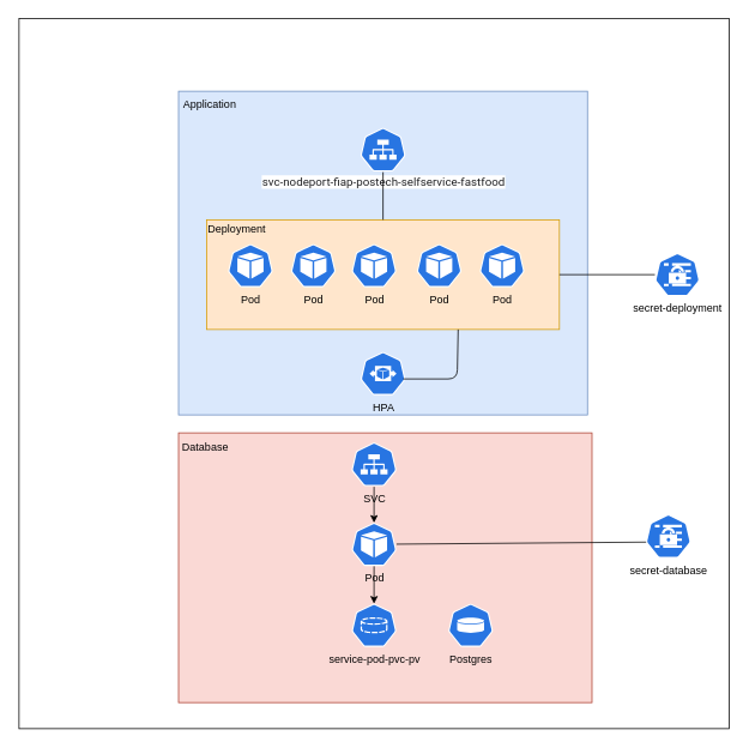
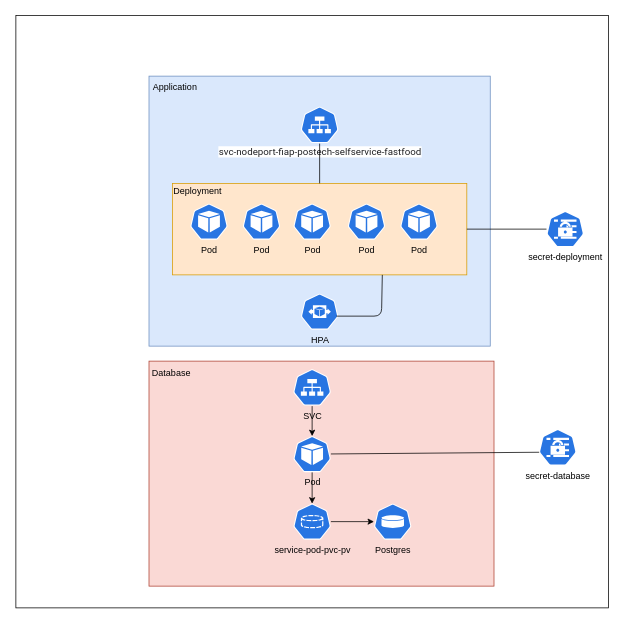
+ <mxCell id="15" value="" style="edgeStyle=none;html=1;shadow=0;" parent="1" source="16" target="6" edge="1"><mxGeometry relative="1" as="geometry" /></mxCell>
